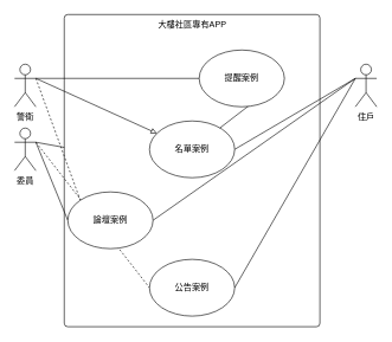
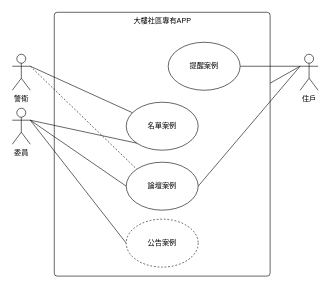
- <mxCell id="4" style="edgeStyle=none;html=1;exitX=1;exitY=0.333;exitDx=0;exitDy=0;exitPerimeter=0;entryX=0;entryY=0.5;entryDx=0;entryDy=0;endArrow=none;endFill=0;" edge="1" parent="1" source="6" target="15"><mxGeometry relative="1" as="geometry" /></mxCell>
- <mxCell id="14" style="edgeStyle=none;html=1;exitX=1;exitY=0.5;exitDx=0;exitDy=0;endArrow=none;endFill=0;" edge="1" parent="1" source="15" target="9"><mxGeometry relative="1" as="geometry"><mxPoint x="500" y="110" as="targetPoint" /></mxGeometry></mxCell>
+ <mxCell id="14" style="edgeStyle=none;html=1;exitX=1;exitY=0.5;exitDx=0;exitDy=0;endArrow=none;endFill=0;entryX=0;entryY=0.333;entryDx=0;entryDy=0;entryPerimeter=0;" edge="1" parent="1" source="15" target="8"><mxGeometry relative="1" as="geometry"><mxPoint x="500" y="110" as="targetPoint" /></mxGeometry></mxCell>
- <mxCell id="7" style="edgeStyle=none;html=1;exitX=0;exitY=0.333;exitDx=0;exitDy=0;exitPerimeter=0;entryX=1;entryY=0.5;entryDx=0;entryDy=0;endArrow=none;endFill=0;" edge="1" parent="1" source="8" target="9"><mxGeometry relative="1" as="geometry" /></mxCell>
+ <mxCell id="7" style="edgeStyle=none;html=1;exitX=0;exitY=0.333;exitDx=0;exitDy=0;exitPerimeter=0;endArrow=none;endFill=0;" edge="1" parent="1" source="8" target="2"><mxGeometry relative="1" as="geometry" /></mxCell>
- <mxCell id="3" style="edgeStyle=none;html=1;exitX=1;exitY=0.333;exitDx=0;exitDy=0;exitPerimeter=0;endArrow=block;endFill=0;" edge="1" parent="1" source="6" target="9"><mxGeometry relative="1" as="geometry" /></mxCell>
+ <mxCell id="3" style="edgeStyle=none;html=1;exitX=1;exitY=0.333;exitDx=0;exitDy=0;exitPerimeter=0;endArrow=none;endFill=0;" edge="1" parent="1" source="6" target="9"><mxGeometry relative="1" as="geometry" /></mxCell>
- <mxCell id="10" style="edgeStyle=none;html=1;exitX=1;exitY=0.333;exitDx=0;exitDy=0;exitPerimeter=0;endArrow=none;endFill=0;" edge="1" parent="1" source="13" target="2"><mxGeometry relative="1" as="geometry" /></mxCell>
+ <mxCell id="10" style="edgeStyle=none;html=1;exitX=1;exitY=0.333;exitDx=0;exitDy=0;exitPerimeter=0;entryX=0;entryY=1;entryDx=0;entryDy=0;endArrow=none;endFill=0;" edge="1" parent="1" source="13" target="9"><mxGeometry relative="1" as="geometry" /></mxCell>
- <mxCell id="16" style="edgeStyle=none;html=1;exitX=1;exitY=0.5;exitDx=0;exitDy=0;entryX=0;entryY=0.333;entryDx=0;entryDy=0;entryPerimeter=0;endArrow=none;endFill=0;" edge="1" parent="1" source="19" target="8"><mxGeometry relative="1" as="geometry"><mxPoint x="330" y="405" as="sourcePoint" /></mxGeometry></mxCell>
- <mxCell id="18" value="論壇案例" style="ellipse;whiteSpace=wrap;html=1;" vertex="1" parent="1"><mxGeometry x="95" y="270" width="120" height="80" as="geometry" /></mxCell>
+ <mxCell id="18" value="論壇案例" style="ellipse;whiteSpace=wrap;html=1;" vertex="1" parent="1"><mxGeometry x="210" y="270" width="120" height="80" as="geometry" /></mxCell>
- <mxCell id="12" style="edgeStyle=none;html=1;exitX=1;exitY=0.333;exitDx=0;exitDy=0;exitPerimeter=0;entryX=0;entryY=0.5;entryDx=0;entryDy=0;endArrow=none;endFill=0;dashed=1;" edge="1" parent="1" source="13" target="19"><mxGeometry relative="1" as="geometry"><mxPoint x="210" y="405" as="targetPoint" /></mxGeometry></mxCell>
+ <mxCell id="12" style="edgeStyle=none;html=1;exitX=1;exitY=0.333;exitDx=0;exitDy=0;exitPerimeter=0;entryX=0;entryY=0.5;entryDx=0;entryDy=0;endArrow=none;endFill=0;" edge="1" parent="1" source="13" target="19"><mxGeometry relative="1" as="geometry"><mxPoint x="210" y="405" as="targetPoint" /></mxGeometry></mxCell>
- <mxCell id="19" value="公告案例" style="ellipse;whiteSpace=wrap;html=1;" vertex="1" parent="1"><mxGeometry x="210" y="365" width="120" height="80" as="geometry" /></mxCell>
+ <mxCell id="19" value="公告案例" style="ellipse;whiteSpace=wrap;html=1;dashed=1;" vertex="1" parent="1"><mxGeometry x="210" y="365" width="120" height="80" as="geometry" /></mxCell>
